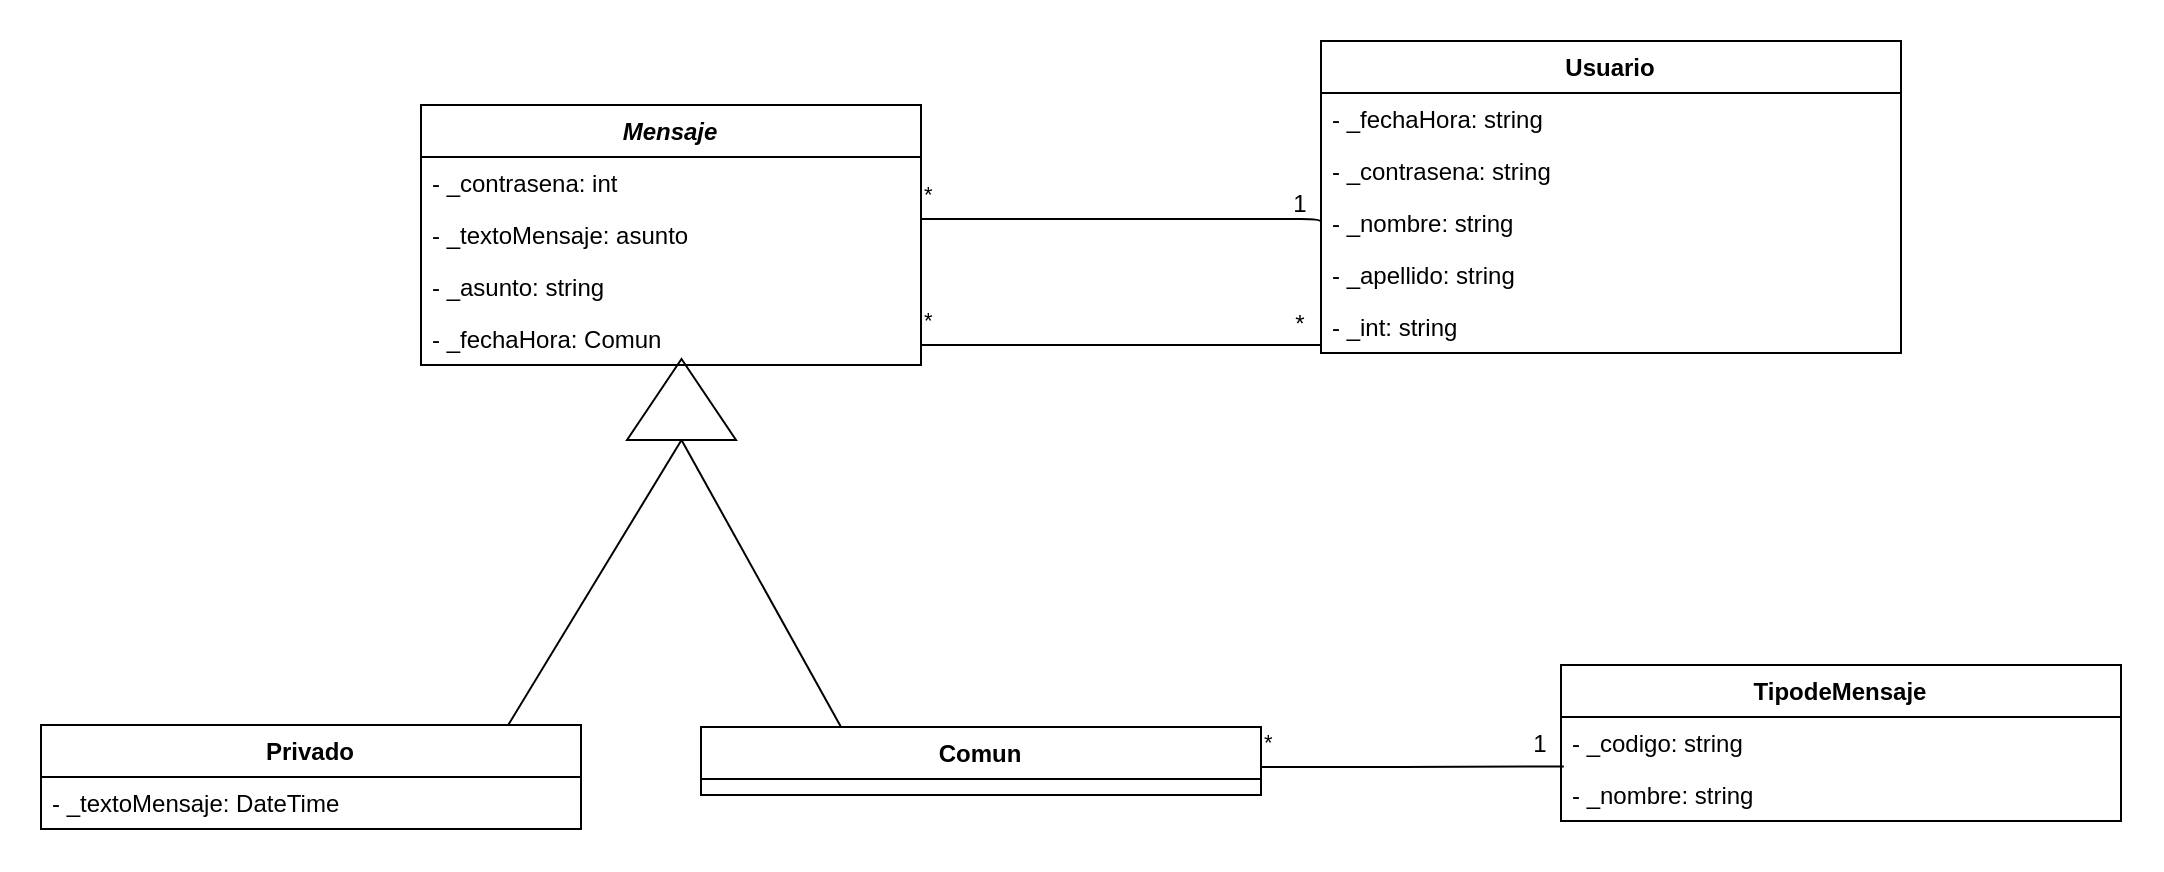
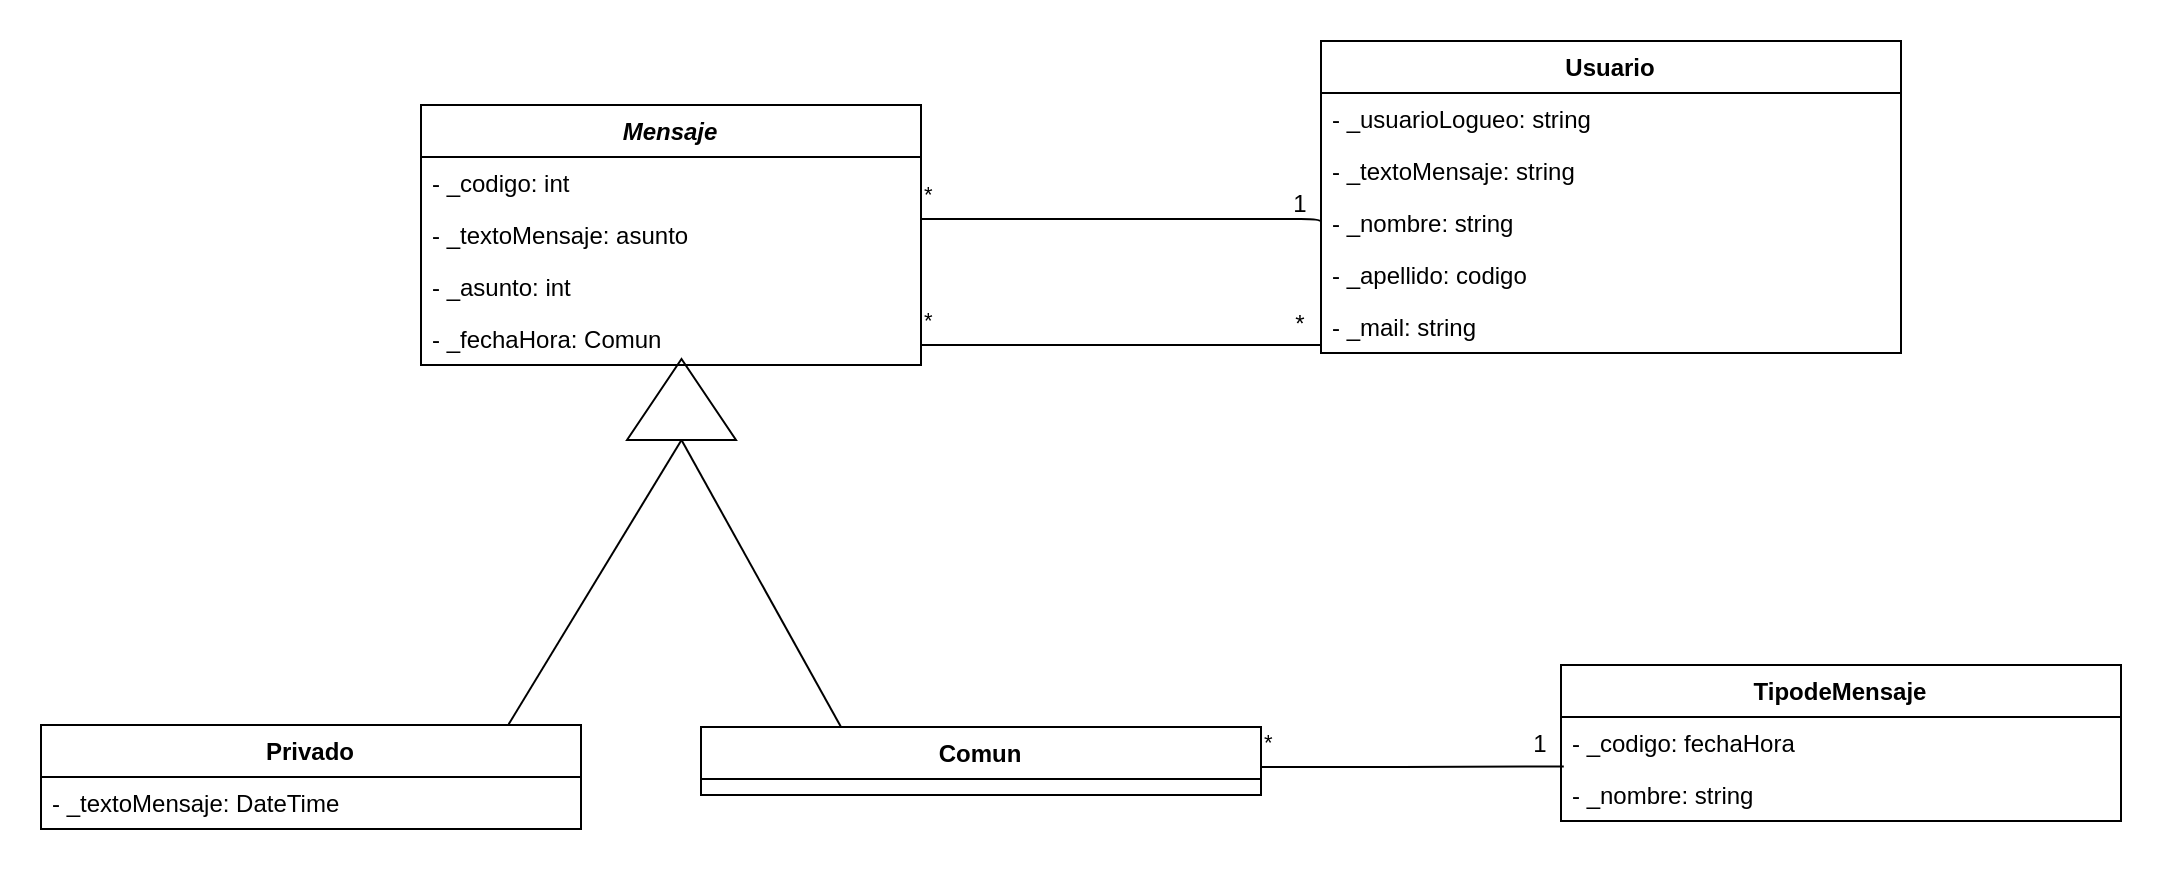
- <mxCell id="3" value="- _fechaHora: string" style="text;strokeColor=none;fillColor=none;align=left;verticalAlign=top;spacingLeft=4;spacingRight=4;overflow=hidden;rotatable=0;points=[[0,0.5],[1,0.5]];portConstraint=eastwest;" parent="2" vertex="1"><mxGeometry y="26" width="290" height="26" as="geometry" /></mxCell>
+ <mxCell id="3" value="- _usuarioLogueo: string" style="text;strokeColor=none;fillColor=none;align=left;verticalAlign=top;spacingLeft=4;spacingRight=4;overflow=hidden;rotatable=0;points=[[0,0.5],[1,0.5]];portConstraint=eastwest;" parent="2" vertex="1"><mxGeometry y="26" width="290" height="26" as="geometry" /></mxCell>
- <mxCell id="4" value="- _contrasena: string" style="text;strokeColor=none;fillColor=none;align=left;verticalAlign=top;spacingLeft=4;spacingRight=4;overflow=hidden;rotatable=0;points=[[0,0.5],[1,0.5]];portConstraint=eastwest;" parent="2" vertex="1"><mxGeometry y="52" width="290" height="26" as="geometry" /></mxCell>
+ <mxCell id="4" value="- _textoMensaje: string" style="text;strokeColor=none;fillColor=none;align=left;verticalAlign=top;spacingLeft=4;spacingRight=4;overflow=hidden;rotatable=0;points=[[0,0.5],[1,0.5]];portConstraint=eastwest;" parent="2" vertex="1"><mxGeometry y="52" width="290" height="26" as="geometry" /></mxCell>
- <mxCell id="20" value="- _contrasena: int" style="text;strokeColor=none;fillColor=none;align=left;verticalAlign=top;spacingLeft=4;spacingRight=4;overflow=hidden;rotatable=0;points=[[0,0.5],[1,0.5]];portConstraint=eastwest;" parent="19" vertex="1"><mxGeometry y="26" width="250" height="26" as="geometry" /></mxCell>
+ <mxCell id="20" value="- _codigo: int" style="text;strokeColor=none;fillColor=none;align=left;verticalAlign=top;spacingLeft=4;spacingRight=4;overflow=hidden;rotatable=0;points=[[0,0.5],[1,0.5]];portConstraint=eastwest;" parent="19" vertex="1"><mxGeometry y="26" width="250" height="26" as="geometry" /></mxCell>
- <mxCell id="6" value="- _apellido: string" style="text;strokeColor=none;fillColor=none;align=left;verticalAlign=top;spacingLeft=4;spacingRight=4;overflow=hidden;rotatable=0;points=[[0,0.5],[1,0.5]];portConstraint=eastwest;" parent="2" vertex="1"><mxGeometry y="104" width="290" height="26" as="geometry" /></mxCell>
+ <mxCell id="6" value="- _apellido: codigo" style="text;strokeColor=none;fillColor=none;align=left;verticalAlign=top;spacingLeft=4;spacingRight=4;overflow=hidden;rotatable=0;points=[[0,0.5],[1,0.5]];portConstraint=eastwest;" parent="2" vertex="1"><mxGeometry y="104" width="290" height="26" as="geometry" /></mxCell>
- <mxCell id="22" value="- _asunto: string" style="text;strokeColor=none;fillColor=none;align=left;verticalAlign=top;spacingLeft=4;spacingRight=4;overflow=hidden;rotatable=0;points=[[0,0.5],[1,0.5]];portConstraint=eastwest;fontStyle=0" parent="19" vertex="1"><mxGeometry y="78" width="250" height="26" as="geometry" /></mxCell>
+ <mxCell id="22" value="- _asunto: int" style="text;strokeColor=none;fillColor=none;align=left;verticalAlign=top;spacingLeft=4;spacingRight=4;overflow=hidden;rotatable=0;points=[[0,0.5],[1,0.5]];portConstraint=eastwest;fontStyle=0" parent="19" vertex="1"><mxGeometry y="78" width="250" height="26" as="geometry" /></mxCell>
- <mxCell id="7" value="- _int: string" style="text;strokeColor=none;fillColor=none;align=left;verticalAlign=top;spacingLeft=4;spacingRight=4;overflow=hidden;rotatable=0;points=[[0,0.5],[1,0.5]];portConstraint=eastwest;" parent="2" vertex="1"><mxGeometry y="130" width="290" height="26" as="geometry" /></mxCell>
+ <mxCell id="7" value="- _mail: string" style="text;strokeColor=none;fillColor=none;align=left;verticalAlign=top;spacingLeft=4;spacingRight=4;overflow=hidden;rotatable=0;points=[[0,0.5],[1,0.5]];portConstraint=eastwest;" parent="2" vertex="1"><mxGeometry y="130" width="290" height="26" as="geometry" /></mxCell>
- <mxCell id="11" value="- _codigo: string" style="text;strokeColor=none;fillColor=none;align=left;verticalAlign=top;spacingLeft=4;spacingRight=4;overflow=hidden;rotatable=0;points=[[0,0.5],[1,0.5]];portConstraint=eastwest;" parent="10" vertex="1"><mxGeometry y="26" width="280" height="26" as="geometry" /></mxCell>
+ <mxCell id="11" value="- _codigo: fechaHora" style="text;strokeColor=none;fillColor=none;align=left;verticalAlign=top;spacingLeft=4;spacingRight=4;overflow=hidden;rotatable=0;points=[[0,0.5],[1,0.5]];portConstraint=eastwest;" parent="10" vertex="1"><mxGeometry y="26" width="280" height="26" as="geometry" /></mxCell>
